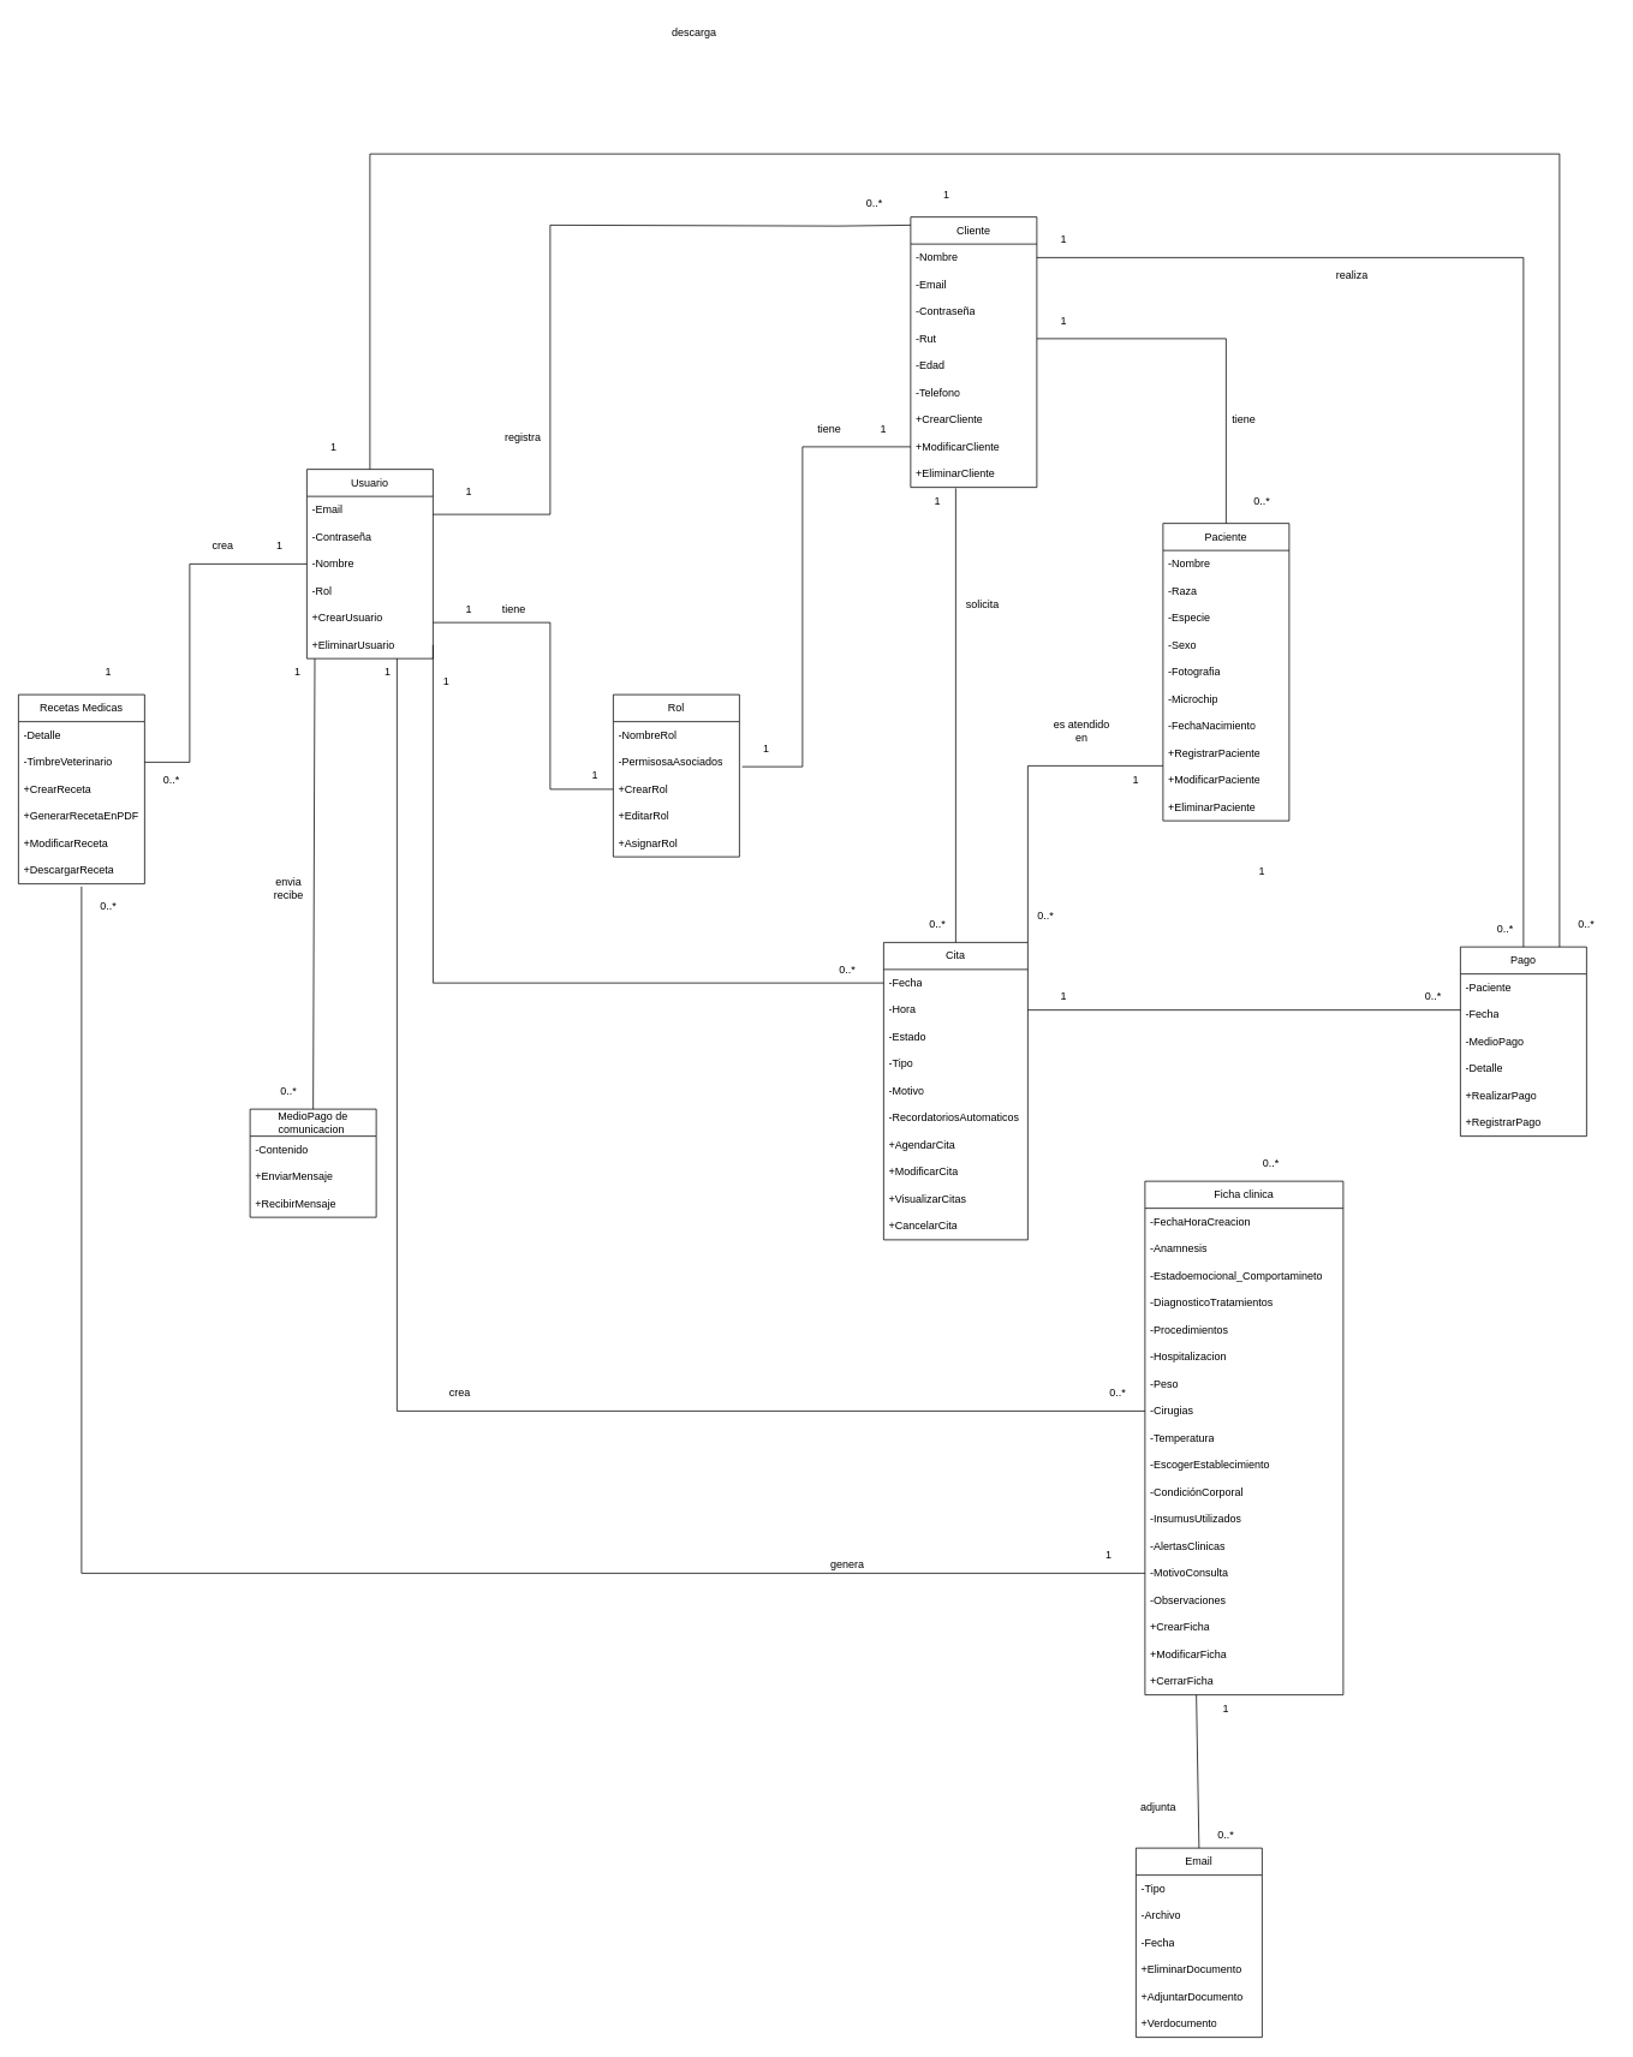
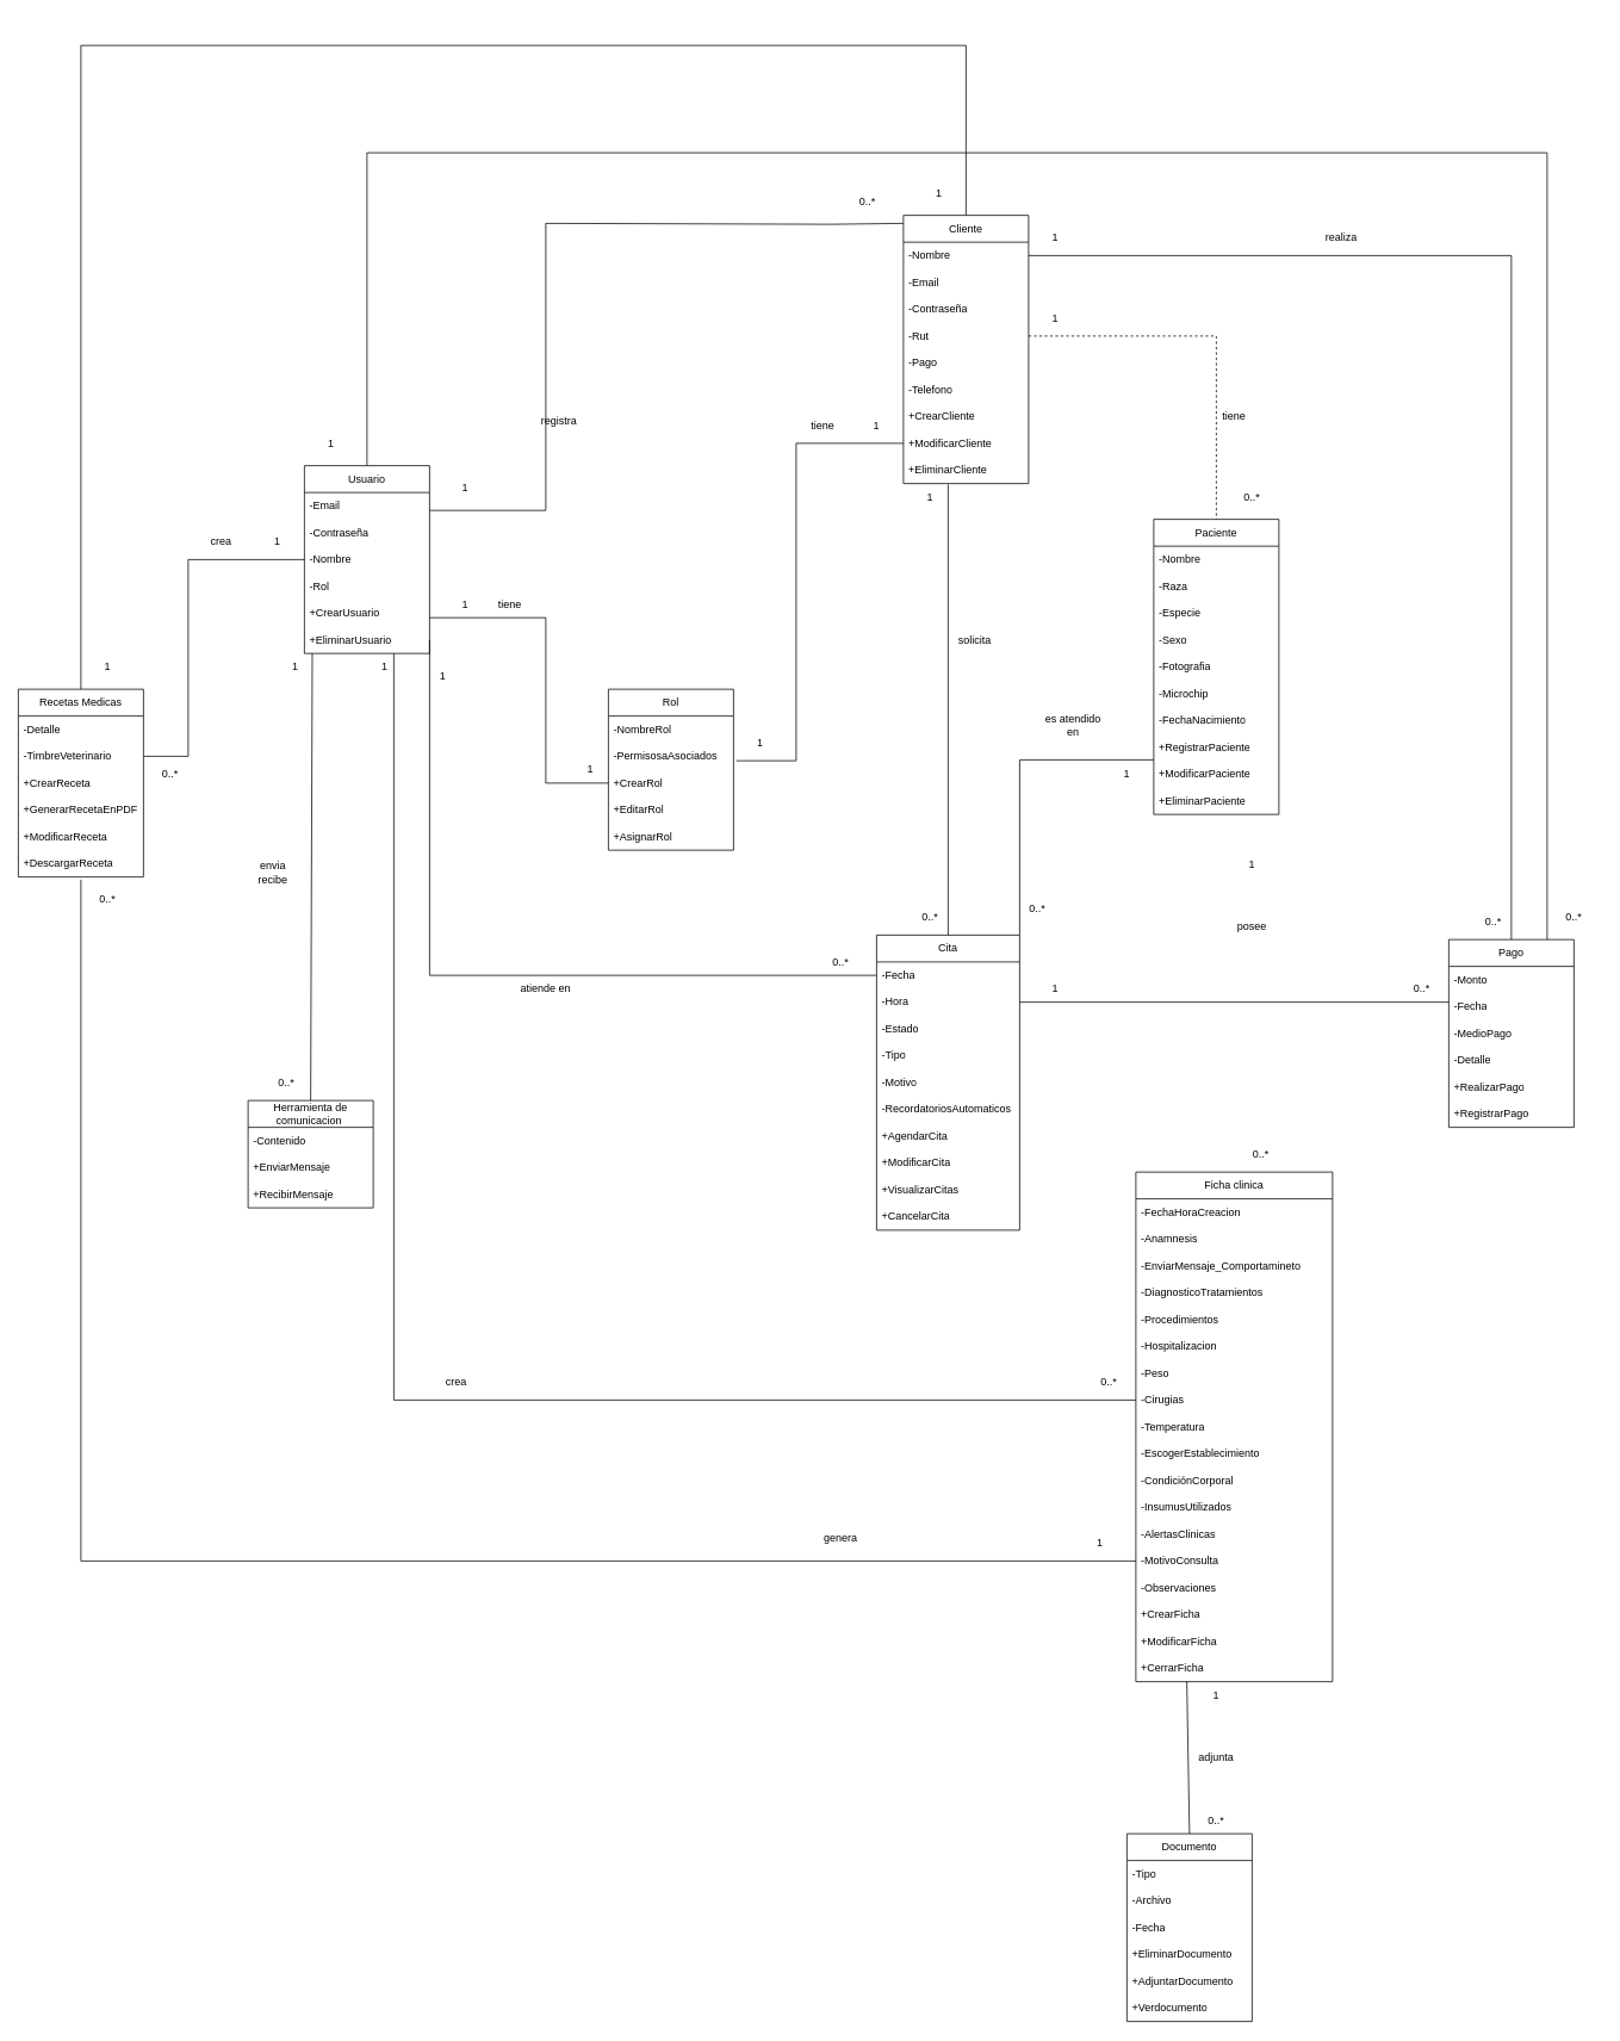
- <mxCell id="118" value="descarga" style="text;html=1;align=center;verticalAlign=middle;whiteSpace=wrap;rounded=0;" parent="1" vertex="1"><mxGeometry x="740" y="20" width="60" height="30" as="geometry" /></mxCell>
+ <mxCell id="114" value="" style="endArrow=none;html=1;rounded=0;exitX=0.5;exitY=0;exitDx=0;exitDy=0;entryX=0.5;entryY=0;entryDx=0;entryDy=0;startFill=0;" parent="1" source="107" target="2" edge="1"><mxGeometry width="50" height="50" relative="1" as="geometry"><mxPoint x="110" y="730" as="sourcePoint" /><mxPoint x="160" y="680" as="targetPoint" /><Array as="points"><mxPoint x="90" y="50" /><mxPoint x="1080" y="50" /></Array></mxGeometry></mxCell>
- <mxCell id="88" value="realiza" style="text;html=1;align=center;verticalAlign=middle;whiteSpace=wrap;rounded=0;" parent="1" vertex="1"><mxGeometry x="1470" y="290" width="60" height="30" as="geometry" /></mxCell>
+ <mxCell id="88" value="realiza" style="text;html=1;align=center;verticalAlign=middle;whiteSpace=wrap;rounded=0;" parent="1" vertex="1"><mxGeometry x="1470" y="250" width="60" height="30" as="geometry" /></mxCell>
- <mxCell id="95" value="" style="endArrow=none;html=1;rounded=0;exitX=1;exitY=0.5;exitDx=0;exitDy=0;entryX=0.5;entryY=0;entryDx=0;entryDy=0;startFill=0;" parent="1" source="6" target="23" edge="1"><mxGeometry width="50" height="50" relative="1" as="geometry"><mxPoint x="1370" y="460" as="sourcePoint" /><mxPoint x="1420" y="410" as="targetPoint" /><Array as="points"><mxPoint x="1360" y="375" /></Array></mxGeometry></mxCell>
+ <mxCell id="95" value="" style="endArrow=none;html=1;rounded=0;exitX=1;exitY=0.5;exitDx=0;exitDy=0;entryX=0.5;entryY=0;entryDx=0;entryDy=0;startFill=0;dashed=1;" parent="1" source="6" target="23" edge="1"><mxGeometry width="50" height="50" relative="1" as="geometry"><mxPoint x="1370" y="460" as="sourcePoint" /><mxPoint x="1420" y="410" as="targetPoint" /><Array as="points"><mxPoint x="1360" y="375" /></Array></mxGeometry></mxCell>
- <mxCell id="7" value="-Edad" style="text;strokeColor=none;fillColor=none;align=left;verticalAlign=middle;spacingLeft=4;spacingRight=4;overflow=hidden;points=[[0,0.5],[1,0.5]];portConstraint=eastwest;rotatable=0;whiteSpace=wrap;html=1;" parent="2" vertex="1"><mxGeometry y="150" width="140" height="30" as="geometry" /></mxCell>
+ <mxCell id="7" value="-Pago" style="text;strokeColor=none;fillColor=none;align=left;verticalAlign=middle;spacingLeft=4;spacingRight=4;overflow=hidden;points=[[0,0.5],[1,0.5]];portConstraint=eastwest;rotatable=0;whiteSpace=wrap;html=1;" parent="2" vertex="1"><mxGeometry y="150" width="140" height="30" as="geometry" /></mxCell>
- <mxCell id="103" value="registra" style="text;html=1;align=center;verticalAlign=middle;whiteSpace=wrap;rounded=0;" parent="1" vertex="1"><mxGeometry x="550" y="470" width="60" height="30" as="geometry" /></mxCell>
+ <mxCell id="103" value="registra" style="text;html=1;align=center;verticalAlign=middle;whiteSpace=wrap;rounded=0;" parent="1" vertex="1"><mxGeometry x="595" y="455" width="60" height="30" as="geometry" /></mxCell>
- <mxCell id="80" value="solicita" style="text;html=1;align=center;verticalAlign=middle;whiteSpace=wrap;rounded=0;" parent="1" vertex="1"><mxGeometry x="1060" y="655" width="60" height="30" as="geometry" /></mxCell>
+ <mxCell id="80" value="solicita" style="text;html=1;align=center;verticalAlign=middle;whiteSpace=wrap;rounded=0;" parent="1" vertex="1"><mxGeometry x="1060" y="700" width="60" height="30" as="geometry" /></mxCell>
- <mxCell id="94" value="envia recibe" style="text;html=1;align=center;verticalAlign=middle;whiteSpace=wrap;rounded=0;" parent="1" vertex="1"><mxGeometry x="290" y="970" width="60" height="30" as="geometry" /></mxCell>
+ <mxCell id="94" value="envia recibe" style="text;html=1;align=center;verticalAlign=middle;whiteSpace=wrap;rounded=0;" parent="1" vertex="1"><mxGeometry x="275" y="960" width="60" height="30" as="geometry" /></mxCell>
+ <mxCell id="78" value="posee" style="text;html=1;align=center;verticalAlign=middle;whiteSpace=wrap;rounded=0;" parent="1" vertex="1"><mxGeometry x="1370" y="1020" width="60" height="30" as="geometry" /></mxCell>
- <mxCell id="82" value="-Paciente" style="text;strokeColor=none;fillColor=none;align=left;verticalAlign=middle;spacingLeft=4;spacingRight=4;overflow=hidden;points=[[0,0.5],[1,0.5]];portConstraint=eastwest;rotatable=0;whiteSpace=wrap;html=1;" parent="81" vertex="1"><mxGeometry y="30" width="140" height="30" as="geometry" /></mxCell>
+ <mxCell id="82" value="-Monto" style="text;strokeColor=none;fillColor=none;align=left;verticalAlign=middle;spacingLeft=4;spacingRight=4;overflow=hidden;points=[[0,0.5],[1,0.5]];portConstraint=eastwest;rotatable=0;whiteSpace=wrap;html=1;" parent="81" vertex="1"><mxGeometry y="30" width="140" height="30" as="geometry" /></mxCell>
+ <mxCell id="89" value="atiende en" style="text;html=1;align=center;verticalAlign=middle;whiteSpace=wrap;rounded=0;" parent="1" vertex="1"><mxGeometry x="580" y="1090" width="60" height="30" as="geometry" /></mxCell>
- <mxCell id="47" value="MedioPago de comunicacion&amp;nbsp;" style="swimlane;fontStyle=0;childLayout=stackLayout;horizontal=1;startSize=30;horizontalStack=0;resizeParent=1;resizeParentMax=0;resizeLast=0;collapsible=1;marginBottom=0;whiteSpace=wrap;html=1;" parent="1" vertex="1"><mxGeometry x="277" y="1230" width="140" height="120" as="geometry" /></mxCell>
+ <mxCell id="47" value="Herramienta de comunicacion&amp;nbsp;" style="swimlane;fontStyle=0;childLayout=stackLayout;horizontal=1;startSize=30;horizontalStack=0;resizeParent=1;resizeParentMax=0;resizeLast=0;collapsible=1;marginBottom=0;whiteSpace=wrap;html=1;" parent="1" vertex="1"><mxGeometry x="277" y="1230" width="140" height="120" as="geometry" /></mxCell>
- <mxCell id="54" value="-Estadoemocional_Comportamineto" style="text;strokeColor=none;fillColor=none;align=left;verticalAlign=middle;spacingLeft=4;spacingRight=4;overflow=hidden;points=[[0,0.5],[1,0.5]];portConstraint=eastwest;rotatable=0;whiteSpace=wrap;html=1;" parent="51" vertex="1"><mxGeometry y="90" width="220" height="30" as="geometry" /></mxCell>
+ <mxCell id="54" value="-EnviarMensaje_Comportamineto" style="text;strokeColor=none;fillColor=none;align=left;verticalAlign=middle;spacingLeft=4;spacingRight=4;overflow=hidden;points=[[0,0.5],[1,0.5]];portConstraint=eastwest;rotatable=0;whiteSpace=wrap;html=1;" parent="51" vertex="1"><mxGeometry y="90" width="220" height="30" as="geometry" /></mxCell>
- <mxCell id="145" value="genera" style="text;html=1;align=center;verticalAlign=middle;whiteSpace=wrap;rounded=0;" parent="1" vertex="1"><mxGeometry x="910" y="1720" width="60" height="30" as="geometry" /></mxCell>
+ <mxCell id="145" value="genera" style="text;html=1;align=center;verticalAlign=middle;whiteSpace=wrap;rounded=0;" parent="1" vertex="1"><mxGeometry x="910" y="1705" width="60" height="30" as="geometry" /></mxCell>
- <mxCell id="93" value="adjunta" style="text;html=1;align=center;verticalAlign=middle;whiteSpace=wrap;rounded=0;" parent="1" vertex="1"><mxGeometry x="1255" y="1990" width="60" height="30" as="geometry" /></mxCell>
+ <mxCell id="93" value="adjunta" style="text;html=1;align=center;verticalAlign=middle;whiteSpace=wrap;rounded=0;" parent="1" vertex="1"><mxGeometry x="1330" y="1950" width="60" height="30" as="geometry" /></mxCell>
- <mxCell id="70" value="Email" style="swimlane;fontStyle=0;childLayout=stackLayout;horizontal=1;startSize=30;horizontalStack=0;resizeParent=1;resizeParentMax=0;resizeLast=0;collapsible=1;marginBottom=0;whiteSpace=wrap;html=1;" parent="1" vertex="1"><mxGeometry x="1260" y="2050" width="140" height="210" as="geometry" /></mxCell>
+ <mxCell id="70" value="Documento" style="swimlane;fontStyle=0;childLayout=stackLayout;horizontal=1;startSize=30;horizontalStack=0;resizeParent=1;resizeParentMax=0;resizeLast=0;collapsible=1;marginBottom=0;whiteSpace=wrap;html=1;" parent="1" vertex="1"><mxGeometry x="1260" y="2050" width="140" height="210" as="geometry" /></mxCell>
